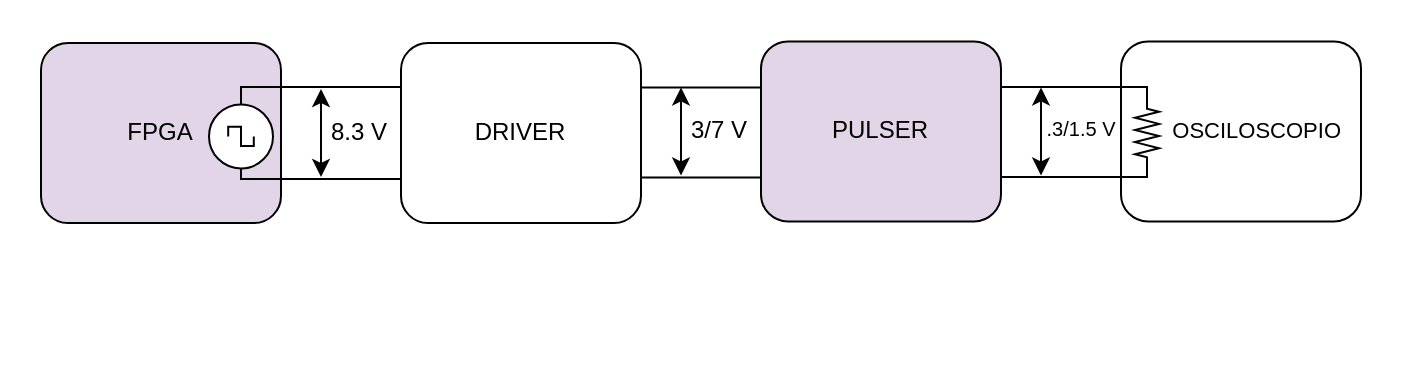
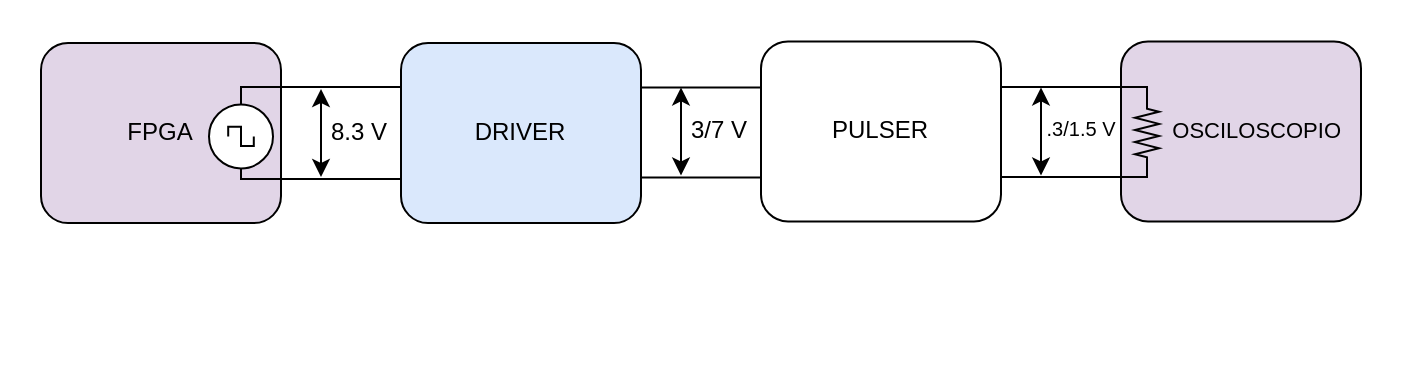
- <mxCell id="4" value="PULSER" style="rounded=1;whiteSpace=wrap;html=1;fillColor=#e1d5e7;" parent="1" vertex="1"><mxGeometry x="380" y="20.21" width="120" height="90" as="geometry" /></mxCell>
+ <mxCell id="4" value="PULSER" style="rounded=1;whiteSpace=wrap;html=1;" parent="1" vertex="1"><mxGeometry x="380" y="20.21" width="120" height="90" as="geometry" /></mxCell>
- <mxCell id="5" value="&lt;font style=&quot;font-size: 10px;&quot;&gt;&amp;nbsp; &amp;nbsp; &amp;nbsp; &lt;/font&gt;&lt;font style=&quot;font-size: 11px;&quot;&gt;OSCILOSCOPIO&lt;/font&gt;" style="rounded=1;whiteSpace=wrap;html=1;" parent="1" vertex="1"><mxGeometry x="560" y="20.21" width="120" height="90" as="geometry" /></mxCell>
+ <mxCell id="5" value="&lt;font style=&quot;font-size: 10px;&quot;&gt;&amp;nbsp; &amp;nbsp; &amp;nbsp; &lt;/font&gt;&lt;font style=&quot;font-size: 11px;&quot;&gt;OSCILOSCOPIO&lt;/font&gt;" style="rounded=1;whiteSpace=wrap;html=1;fillColor=#e1d5e7;" parent="1" vertex="1"><mxGeometry x="560" y="20.21" width="120" height="90" as="geometry" /></mxCell>
- <mxCell id="3" value="DRIVER" style="rounded=1;whiteSpace=wrap;html=1;" parent="1" vertex="1"><mxGeometry x="200" y="21" width="120" height="90" as="geometry" /></mxCell>
+ <mxCell id="3" value="DRIVER" style="rounded=1;whiteSpace=wrap;html=1;fillColor=#dae8fc;" parent="1" vertex="1"><mxGeometry x="200" y="21" width="120" height="90" as="geometry" /></mxCell>
